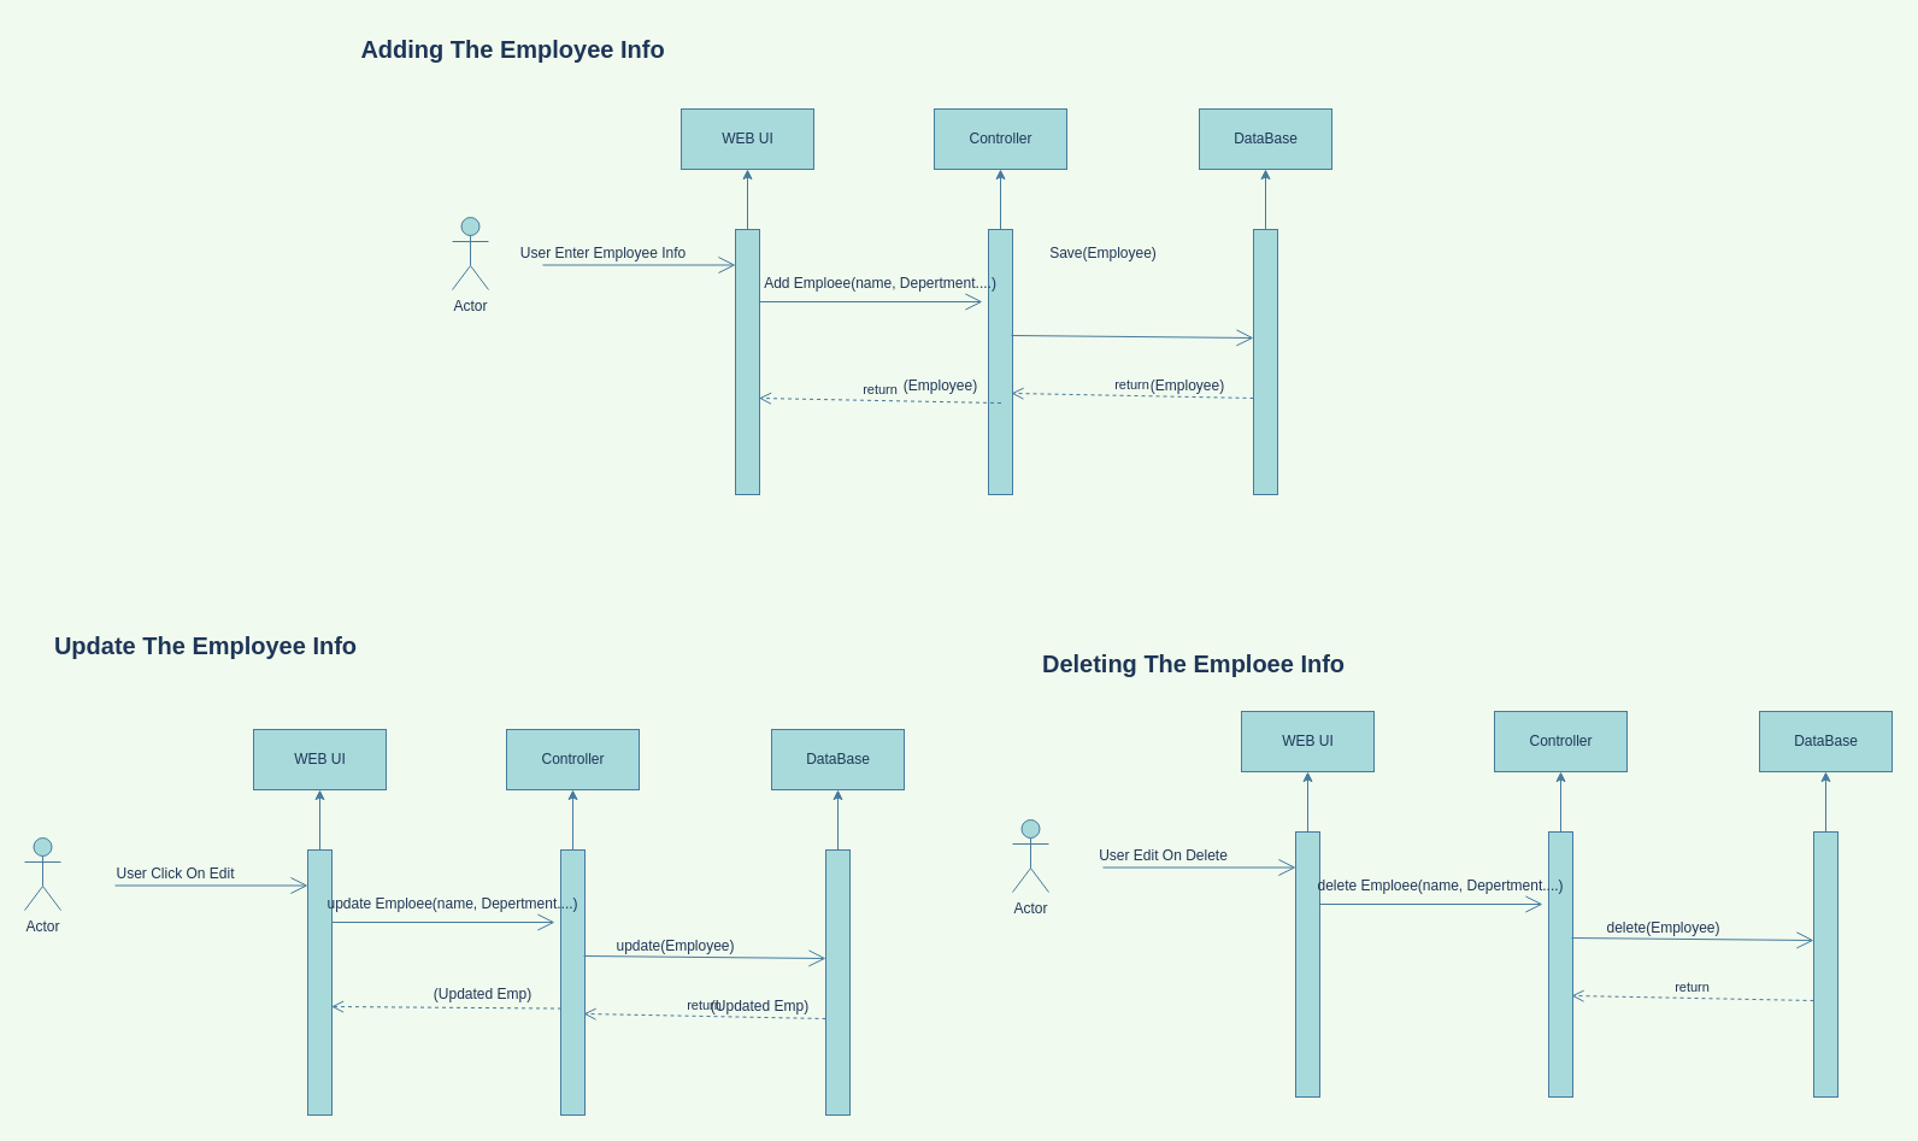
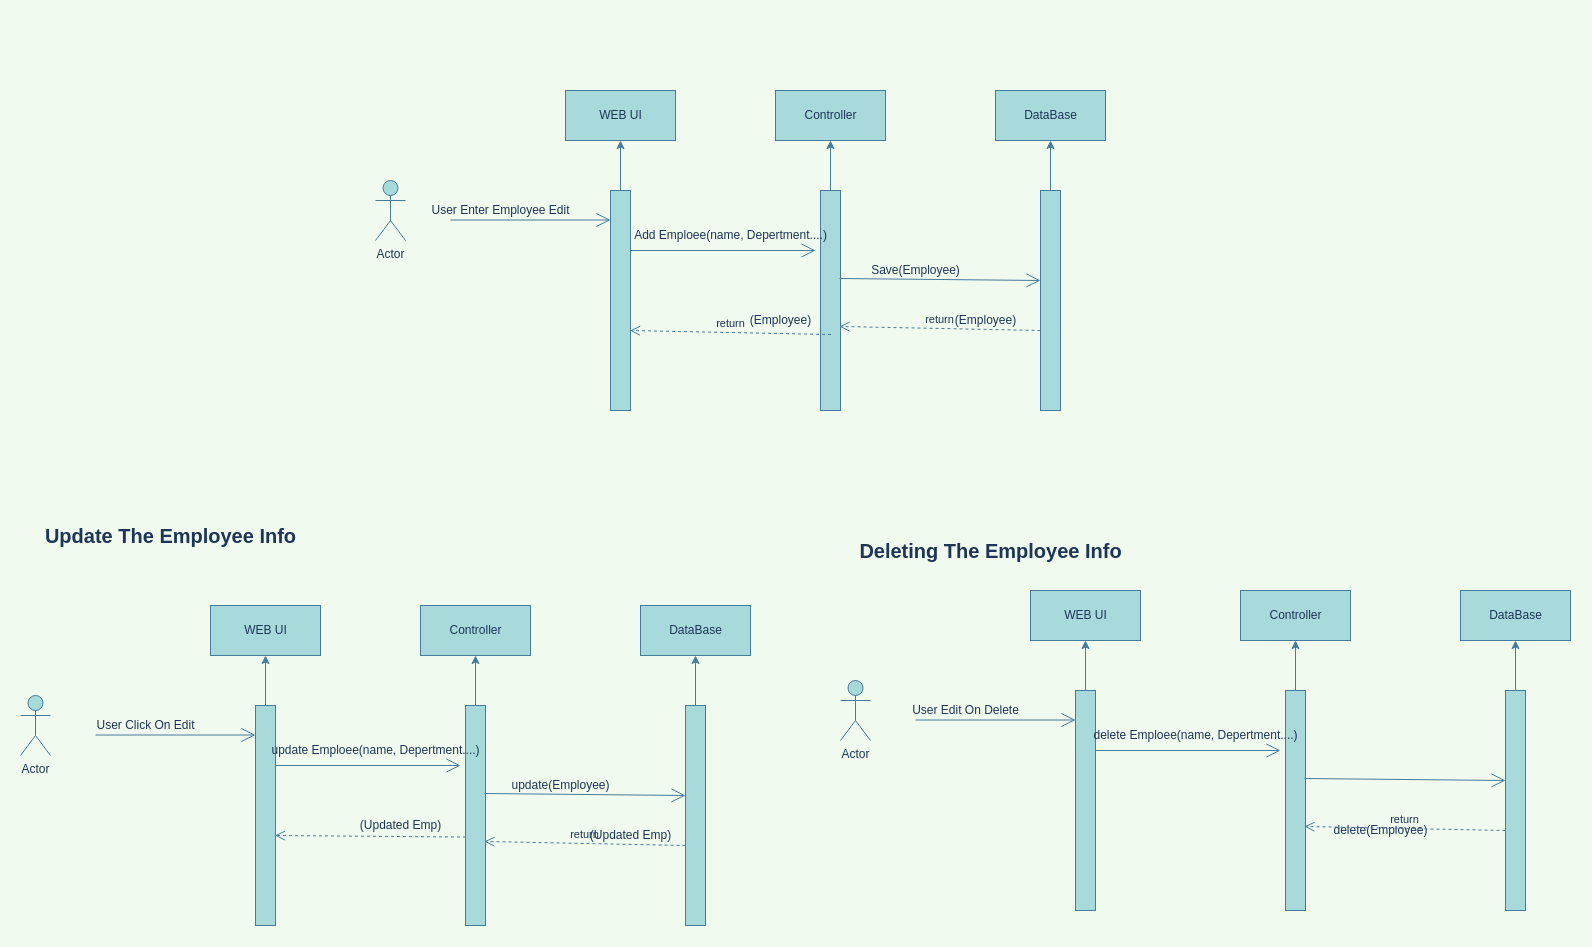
- <mxCell id="22" value="Adding The Employee Info" style="text;html=1;align=center;verticalAlign=middle;resizable=0;points=[];autosize=1;strokeColor=none;fillColor=none;fontSize=20;fontStyle=1;fontColor=#1D3557;" vertex="1" parent="1"><mxGeometry x="285" y="20" width="280" height="40" as="geometry" /></mxCell>
- <mxCell id="14" value="User Enter Employee Info" style="text;html=1;align=center;verticalAlign=middle;resizable=0;points=[];autosize=1;strokeColor=none;fillColor=none;fontColor=#1D3557;" vertex="1" parent="1"><mxGeometry x="420" y="195" width="160" height="30" as="geometry" /></mxCell>
+ <mxCell id="14" value="User Enter Employee Edit" style="text;html=1;align=center;verticalAlign=middle;resizable=0;points=[];autosize=1;strokeColor=none;fillColor=none;fontColor=#1D3557;" vertex="1" parent="1"><mxGeometry x="420" y="195" width="160" height="30" as="geometry" /></mxCell>
- <mxCell id="17" value="Save(Employee)" style="text;html=1;align=center;verticalAlign=middle;resizable=0;points=[];autosize=1;strokeColor=none;fillColor=none;fontColor=#1D3557;" vertex="1" parent="1"><mxGeometry x="860" y="195" width="110" height="30" as="geometry" /></mxCell>
+ <mxCell id="17" value="Save(Employee)" style="text;html=1;align=center;verticalAlign=middle;resizable=0;points=[];autosize=1;strokeColor=none;fillColor=none;fontColor=#1D3557;" vertex="1" parent="1"><mxGeometry x="860" y="255" width="110" height="30" as="geometry" /></mxCell>
- <mxCell id="40" value="Deleting The Emploee Info" style="text;html=1;align=center;verticalAlign=middle;resizable=0;points=[];autosize=1;strokeColor=none;fillColor=none;fontSize=20;fontStyle=1;fontColor=#1D3557;" vertex="1" parent="1"><mxGeometry x="845" y="530" width="290" height="40" as="geometry" /></mxCell>
+ <mxCell id="40" value="Deleting The Employee Info" style="text;html=1;align=center;verticalAlign=middle;resizable=0;points=[];autosize=1;strokeColor=none;fillColor=none;fontSize=20;fontStyle=1;fontColor=#1D3557;" vertex="1" parent="1"><mxGeometry x="845" y="530" width="290" height="40" as="geometry" /></mxCell>
- <mxCell id="38" value="delete(Employee)" style="text;html=1;align=center;verticalAlign=middle;resizable=0;points=[];autosize=1;strokeColor=none;fillColor=none;fontColor=#1D3557;" vertex="1" parent="1"><mxGeometry x="1320" y="755" width="120" height="30" as="geometry" /></mxCell>
+ <mxCell id="38" value="delete(Employee)" style="text;html=1;align=center;verticalAlign=middle;resizable=0;points=[];autosize=1;strokeColor=none;fillColor=none;fontColor=#1D3557;" vertex="1" parent="1"><mxGeometry x="1320" y="815" width="120" height="30" as="geometry" /></mxCell>
